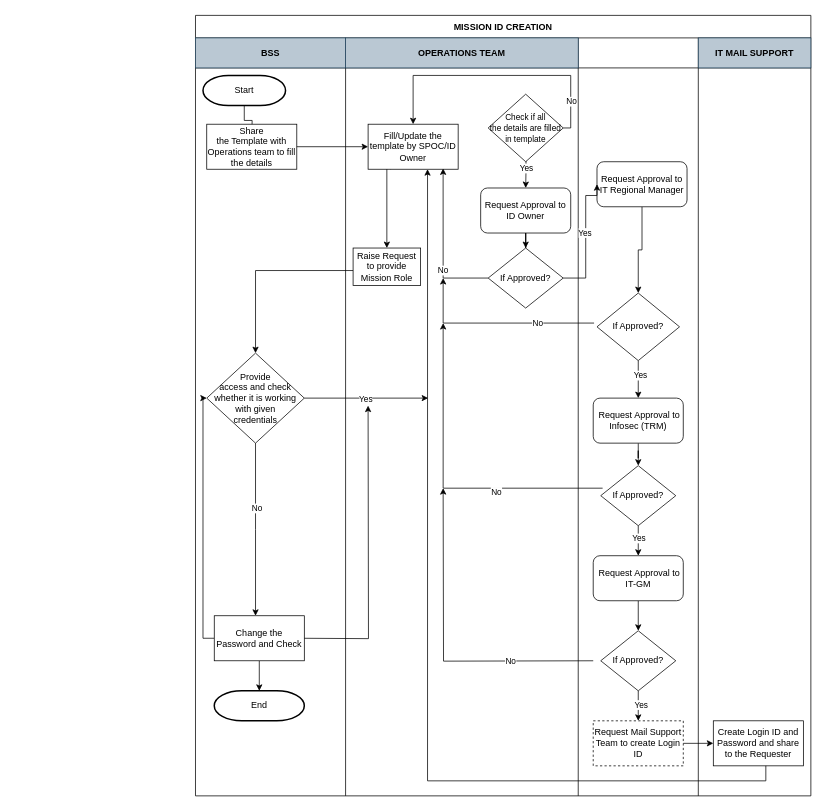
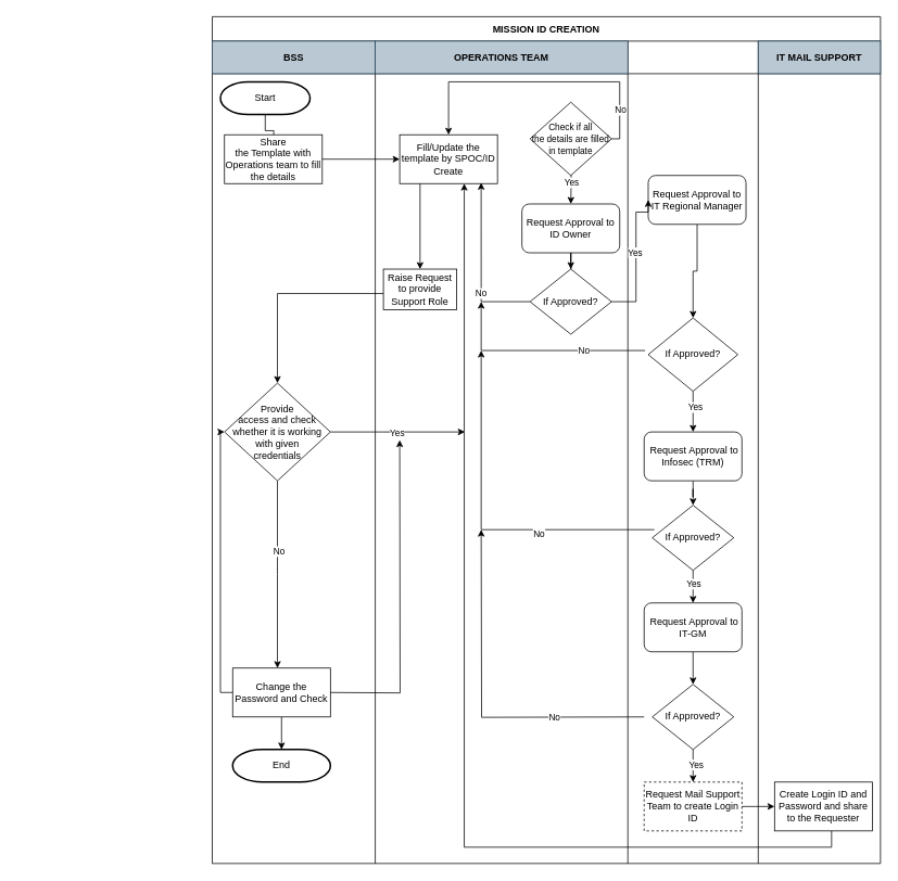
- <mxCell id="23" value="Fill/Update the&lt;br style=&quot;border-color: var(--border-color);&quot;&gt;template by SPOC/ID Owner" style="rounded=0;whiteSpace=wrap;html=1;" parent="21" vertex="1"><mxGeometry x="30" y="115" width="120" height="60" as="geometry" /></mxCell>
+ <mxCell id="23" value="Fill/Update the&lt;br style=&quot;border-color: var(--border-color);&quot;&gt;template by SPOC/ID Create" style="rounded=0;whiteSpace=wrap;html=1;" parent="21" vertex="1"><mxGeometry x="30" y="115" width="120" height="60" as="geometry" /></mxCell>
- <mxCell id="31" value="Raise Request to provide Mission Role" style="rounded=0;whiteSpace=wrap;html=1;" parent="21" vertex="1"><mxGeometry x="10" y="280" width="90" height="50" as="geometry" /></mxCell>
+ <mxCell id="31" value="Raise Request to provide Support Role" style="rounded=0;whiteSpace=wrap;html=1;" parent="21" vertex="1"><mxGeometry x="10" y="280" width="90" height="50" as="geometry" /></mxCell>
